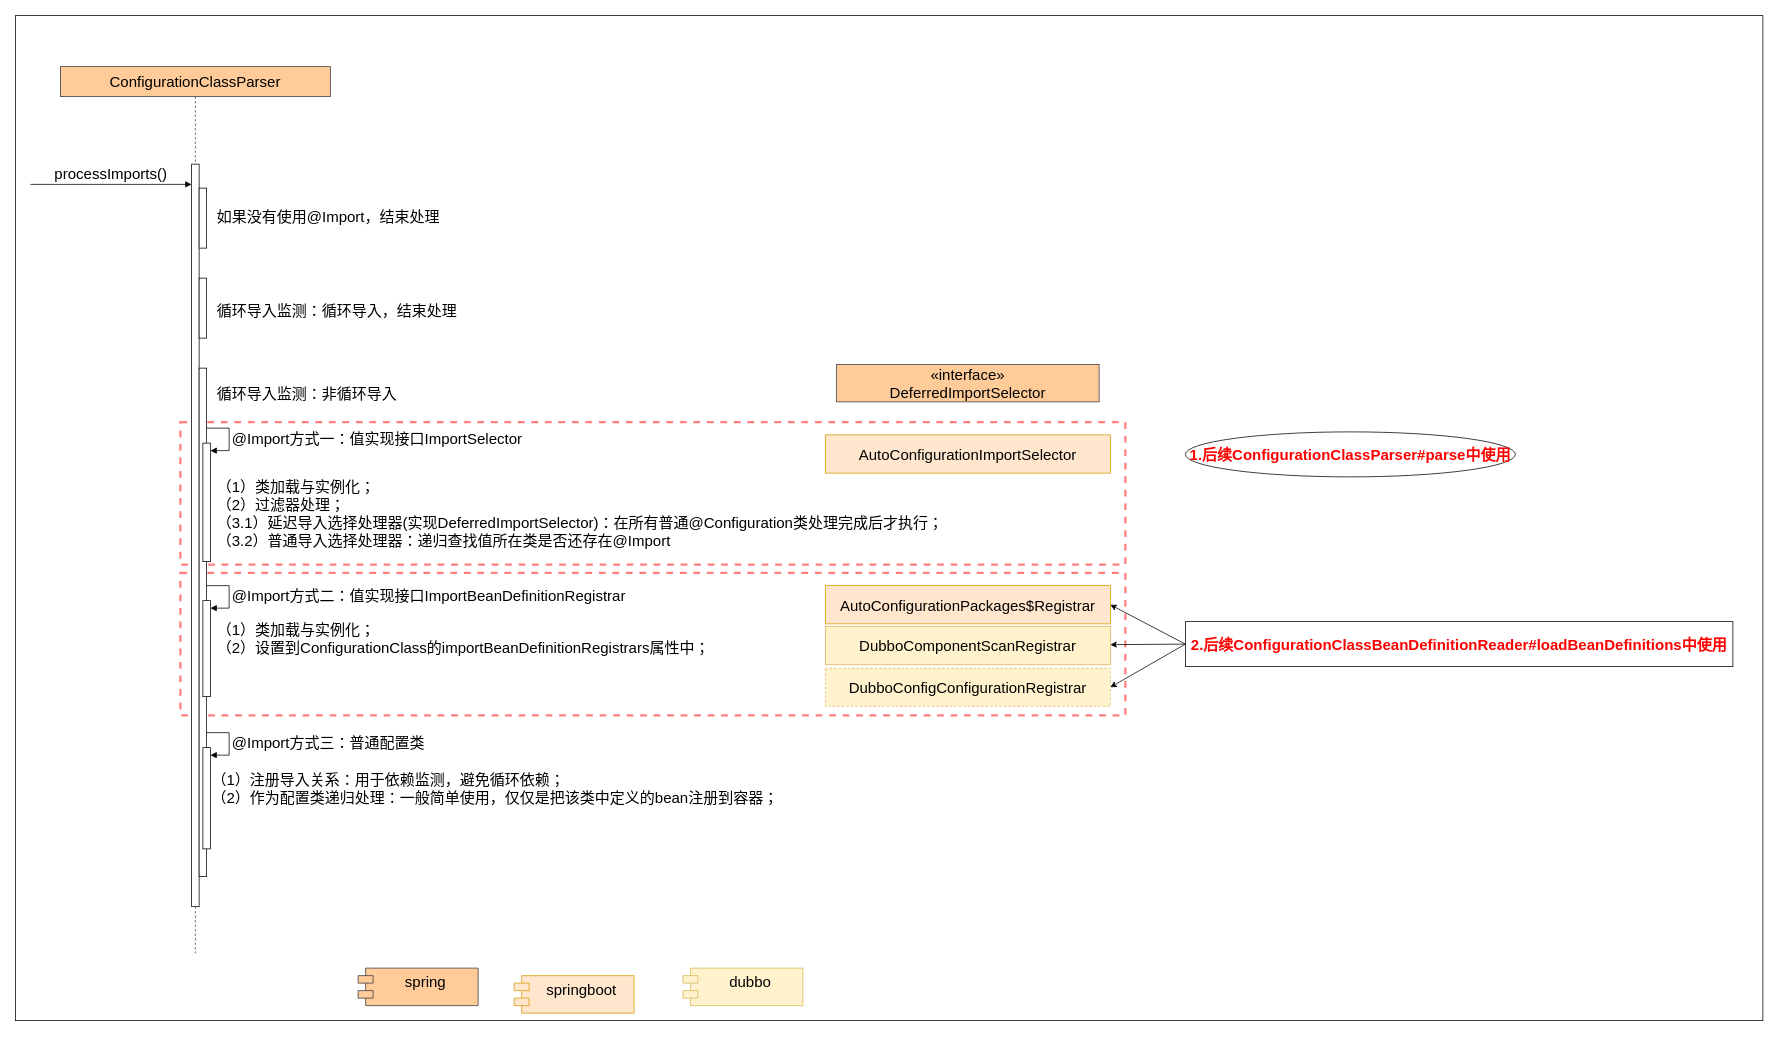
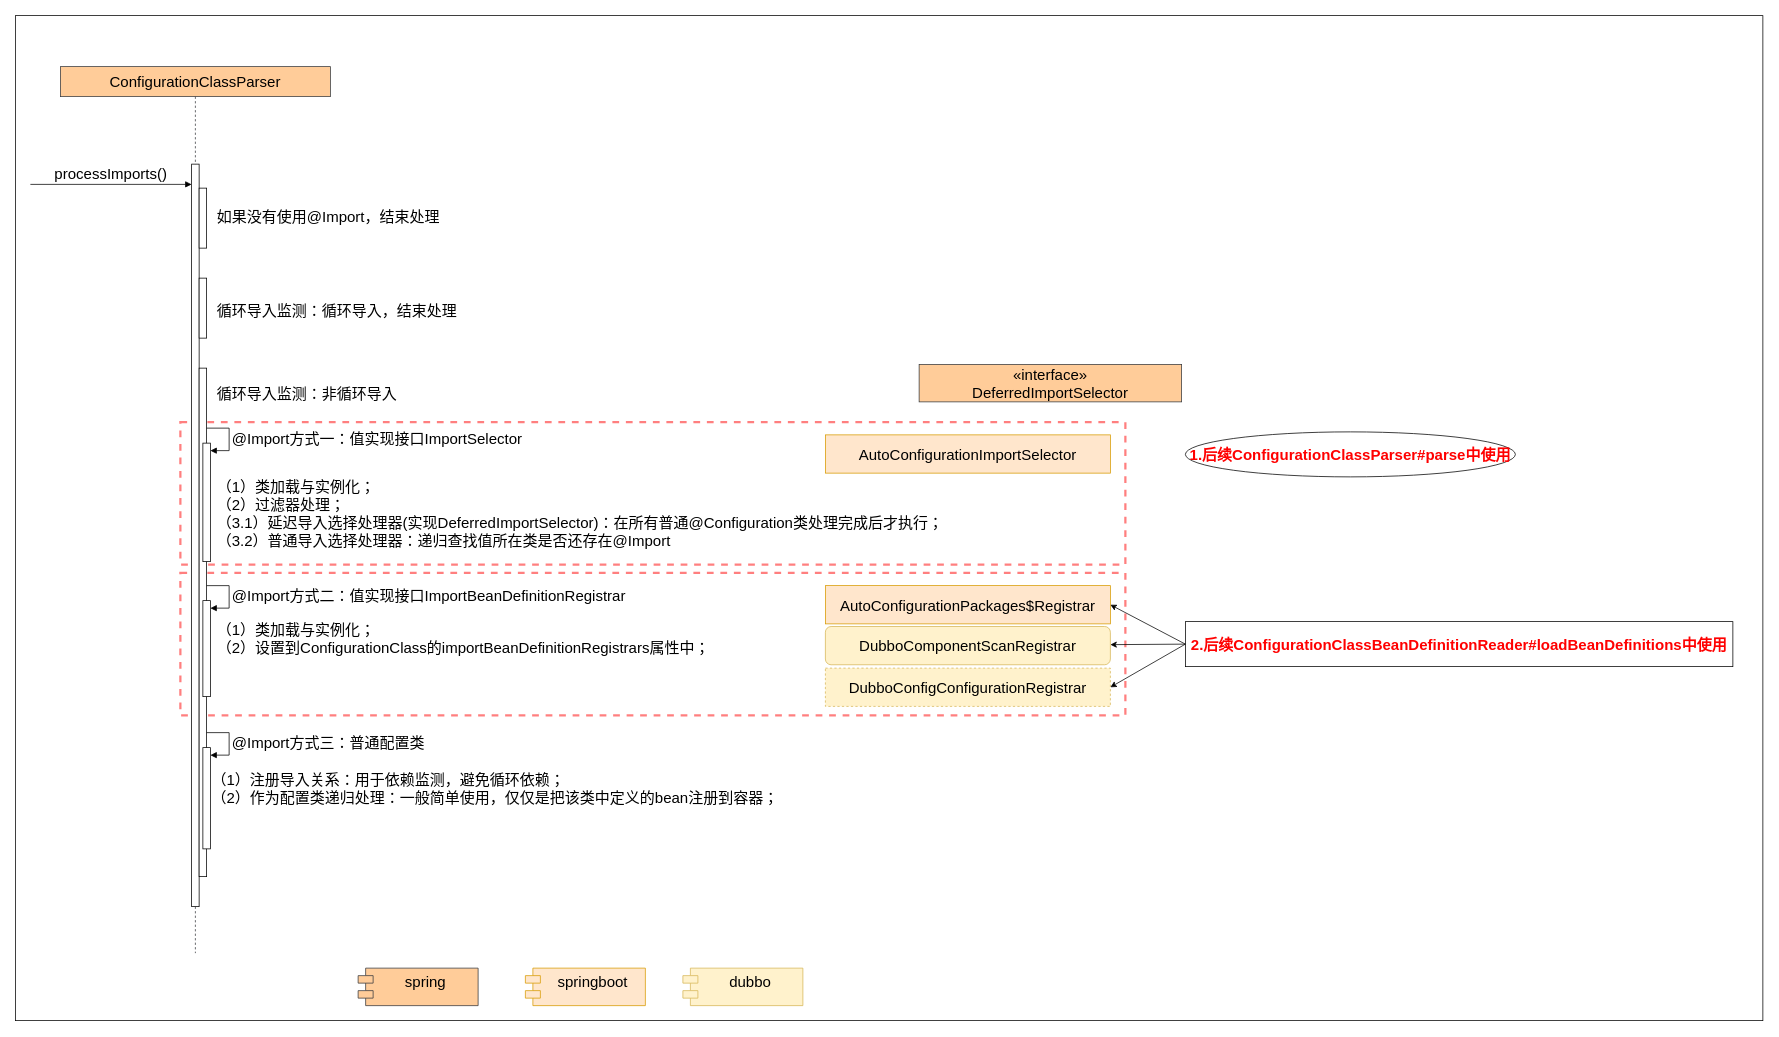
- <mxCell id="36" value="«interface»&lt;br&gt;&lt;span&gt;DeferredImportSelector&lt;/span&gt;" style="html=1;whiteSpace=wrap;fontSize=20;fillColor=#ffcc99;strokeColor=#36393d;fontStyle=0" parent="1" vertex="1"><mxGeometry x="1115" y="485" width="350" height="50" as="geometry" /></mxCell>
+ <mxCell id="36" value="«interface»&lt;br&gt;&lt;span&gt;DeferredImportSelector&lt;/span&gt;" style="html=1;whiteSpace=wrap;fontSize=20;fillColor=#ffcc99;strokeColor=#36393d;fontStyle=0" parent="1" vertex="1"><mxGeometry x="1225" y="485" width="350" height="50" as="geometry" /></mxCell>
- <mxCell id="29" value="DubboComponentScanRegistrar" style="html=1;whiteSpace=wrap;fontSize=20;verticalAlign=middle;align=center;fontStyle=0;fillColor=#fff2cc;strokeColor=#d6b656;" parent="1" vertex="1"><mxGeometry x="1100" y="834.5" width="380" height="51" as="geometry" /></mxCell>
+ <mxCell id="29" value="DubboComponentScanRegistrar" style="html=1;whiteSpace=wrap;fontSize=20;verticalAlign=middle;align=center;fontStyle=0;fillColor=#fff2cc;strokeColor=#d6b656;rounded=1;" parent="1" vertex="1"><mxGeometry x="1100" y="834.5" width="380" height="51" as="geometry" /></mxCell>
- <mxCell id="26" value="springboot&lt;div&gt;&lt;br&gt;&lt;/div&gt;" style="shape=module;align=left;spacingLeft=20;align=center;verticalAlign=top;whiteSpace=wrap;html=1;fontSize=20;fillColor=#ffe6cc;strokeColor=#d79b00;" parent="1" vertex="1"><mxGeometry x="685" y="1300" width="160" height="50" as="geometry" /></mxCell>
+ <mxCell id="26" value="springboot&lt;div&gt;&lt;br&gt;&lt;/div&gt;" style="shape=module;align=left;spacingLeft=20;align=center;verticalAlign=top;whiteSpace=wrap;html=1;fontSize=20;fillColor=#ffe6cc;strokeColor=#d79b00;" parent="1" vertex="1"><mxGeometry x="700" y="1290" width="160" height="50" as="geometry" /></mxCell>
